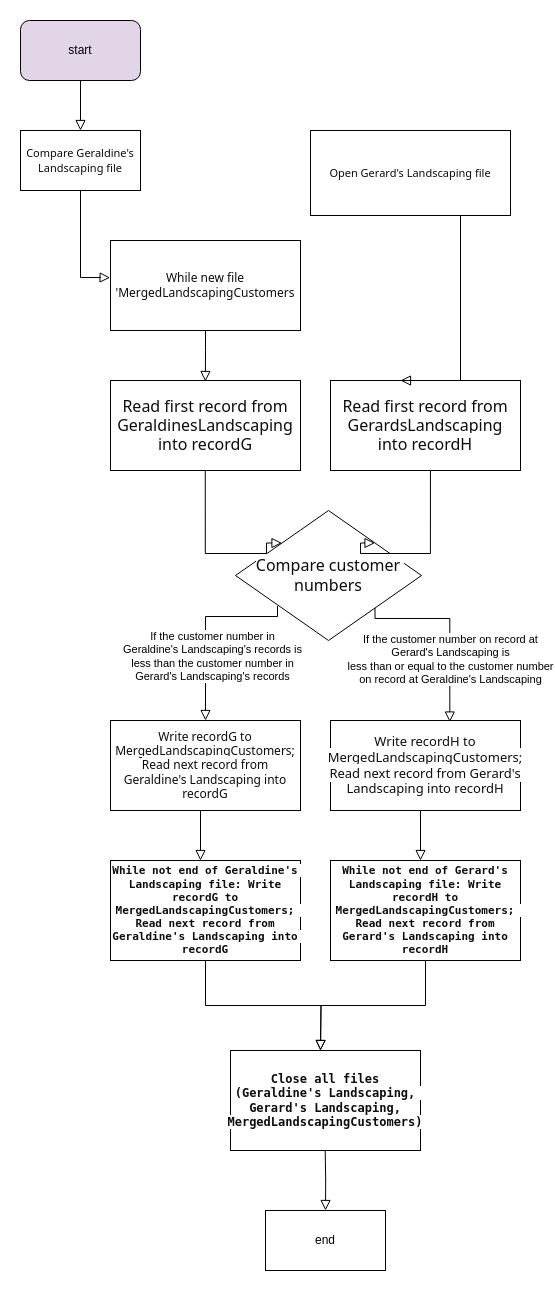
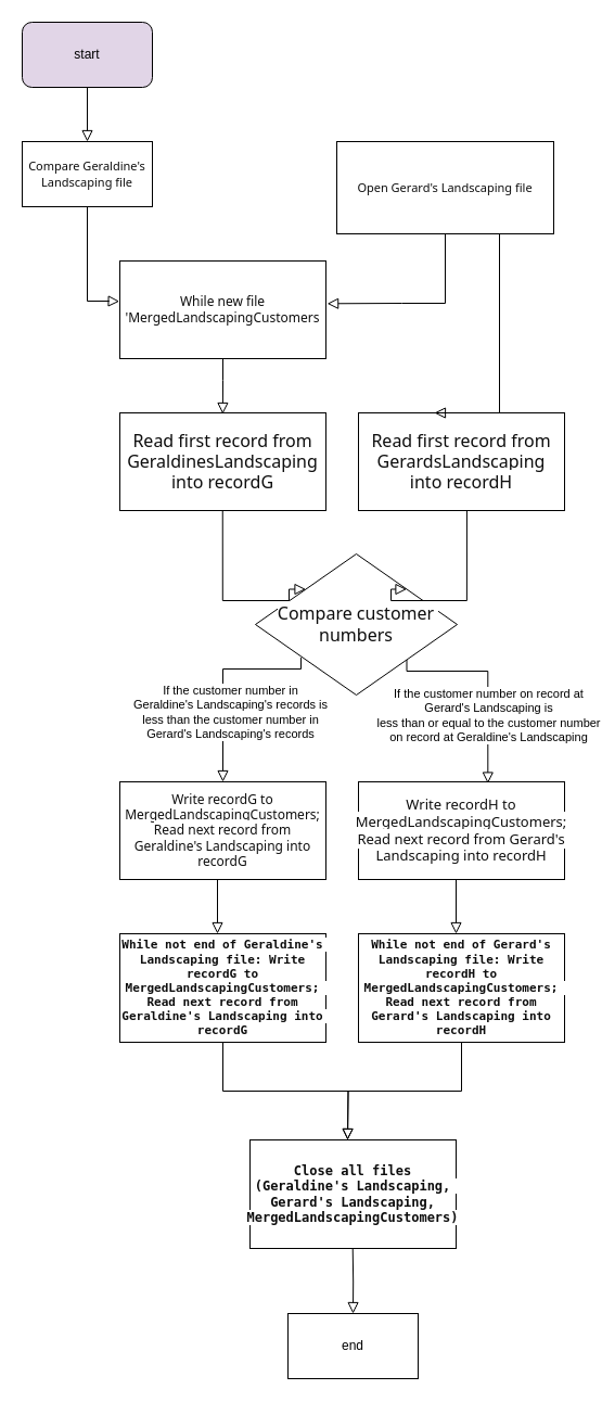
+ <mxCell id="8" value="" style="rounded=0;html=1;jettySize=auto;orthogonalLoop=1;fontSize=11;endArrow=block;endFill=0;endSize=8;strokeWidth=1;shadow=0;labelBackgroundColor=none;edgeStyle=orthogonalEdgeStyle;entryX=1.006;entryY=0.437;entryDx=0;entryDy=0;exitX=0.5;exitY=1;exitDx=0;exitDy=0;entryPerimeter=0;" edge="1" parent="1" source="7" target="5"><mxGeometry relative="1" as="geometry"><mxPoint x="90" y="200" as="sourcePoint" /><mxPoint x="128" y="288" as="targetPoint" /><Array as="points"><mxPoint x="370" y="279" /><mxPoint x="301" y="279" /></Array></mxGeometry></mxCell>
